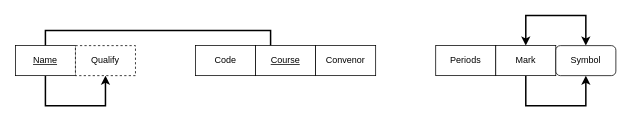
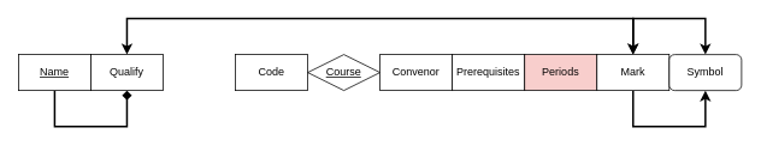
+ <mxCell id="8" style="edgeStyle=orthogonalEdgeStyle;rounded=0;orthogonalLoop=1;jettySize=auto;html=1;exitX=0.5;exitY=0;exitDx=0;exitDy=0;entryX=0.5;entryY=0;entryDx=0;entryDy=0;strokeWidth=2;startArrow=classic;startFill=1;" edge="1" parent="1" source="5" target="14"><mxGeometry relative="1" as="geometry"><Array as="points"><mxPoint x="140" y="20" /><mxPoint x="700" y="20" /></Array></mxGeometry></mxCell>
- <mxCell id="3" style="edgeStyle=orthogonalEdgeStyle;rounded=0;orthogonalLoop=1;jettySize=auto;html=1;exitX=0.5;exitY=0;exitDx=0;exitDy=0;entryX=0.25;entryY=0;entryDx=0;entryDy=0;strokeWidth=2;endArrow=none;endFill=0;" edge="1" parent="1" source="4" target="9"><mxGeometry relative="1" as="geometry" /></mxCell>
- <mxCell id="5" value="Qualify" style="html=1;whiteSpace=wrap;dashed=1;" vertex="1" parent="1"><mxGeometry x="100" y="60" width="80" height="40" as="geometry" /></mxCell>
+ <mxCell id="5" value="Qualify" style="html=1;whiteSpace=wrap;" vertex="1" parent="1"><mxGeometry x="100" y="60" width="80" height="40" as="geometry" /></mxCell>
- <mxCell id="9" value="Course" style="html=1;whiteSpace=wrap;fontStyle=4" vertex="1" parent="1"><mxGeometry x="340" y="60" width="80" height="40" as="geometry" /></mxCell>
+ <mxCell id="9" value="Course" style="rhombus;html=1;whiteSpace=wrap;fontStyle=4;" vertex="1" parent="1"><mxGeometry x="340" y="60" width="80" height="40" as="geometry" /></mxCell>
+ <mxCell id="11" value="Prerequisites" style="html=1;whiteSpace=wrap;" vertex="1" parent="1"><mxGeometry x="500" y="60" width="80" height="40" as="geometry" /></mxCell>
- <mxCell id="12" value="Periods" style="html=1;whiteSpace=wrap;" vertex="1" parent="1"><mxGeometry x="580" y="60" width="80" height="40" as="geometry" /></mxCell>
+ <mxCell id="12" value="Periods" style="html=1;whiteSpace=wrap;fillColor=#f8cecc;" vertex="1" parent="1"><mxGeometry x="580" y="60" width="80" height="40" as="geometry" /></mxCell>
- <mxCell id="2" style="edgeStyle=orthogonalEdgeStyle;rounded=0;orthogonalLoop=1;jettySize=auto;html=1;exitX=0.5;exitY=1;exitDx=0;exitDy=0;entryX=0.5;entryY=1;entryDx=0;entryDy=0;strokeWidth=2;" edge="1" parent="1" source="4" target="5"><mxGeometry relative="1" as="geometry"><Array as="points"><mxPoint x="60" y="140" /><mxPoint x="140" y="140" /></Array></mxGeometry></mxCell>
+ <mxCell id="2" style="edgeStyle=orthogonalEdgeStyle;rounded=0;orthogonalLoop=1;jettySize=auto;html=1;exitX=0.5;exitY=1;exitDx=0;exitDy=0;entryX=0.5;entryY=1;entryDx=0;entryDy=0;strokeWidth=2;endArrow=diamond;" edge="1" parent="1" source="4" target="5"><mxGeometry relative="1" as="geometry"><Array as="points"><mxPoint x="60" y="140" /><mxPoint x="140" y="140" /></Array></mxGeometry></mxCell>
